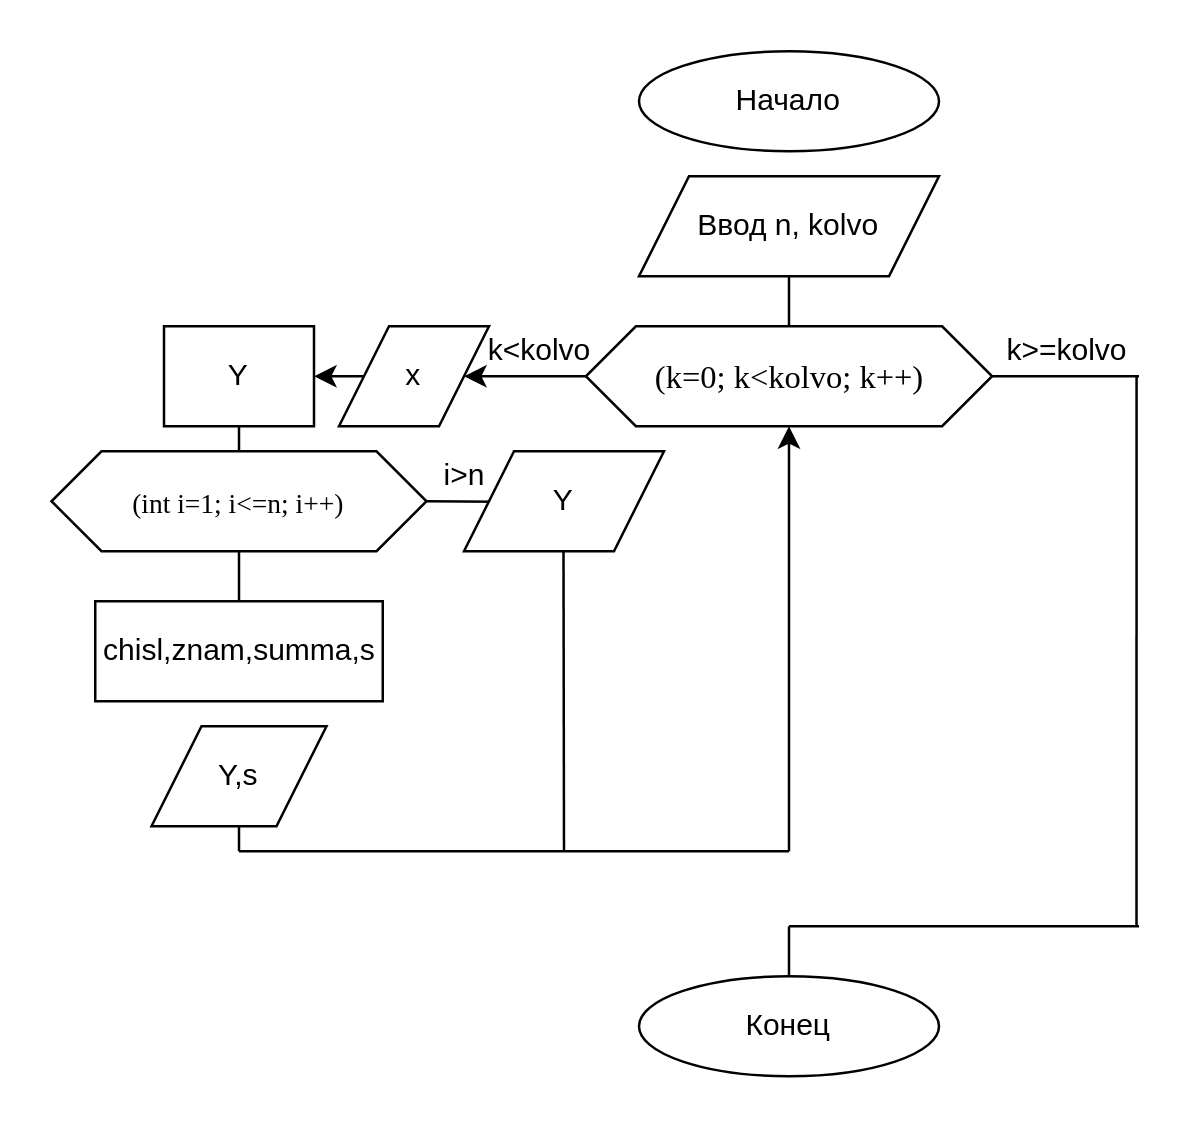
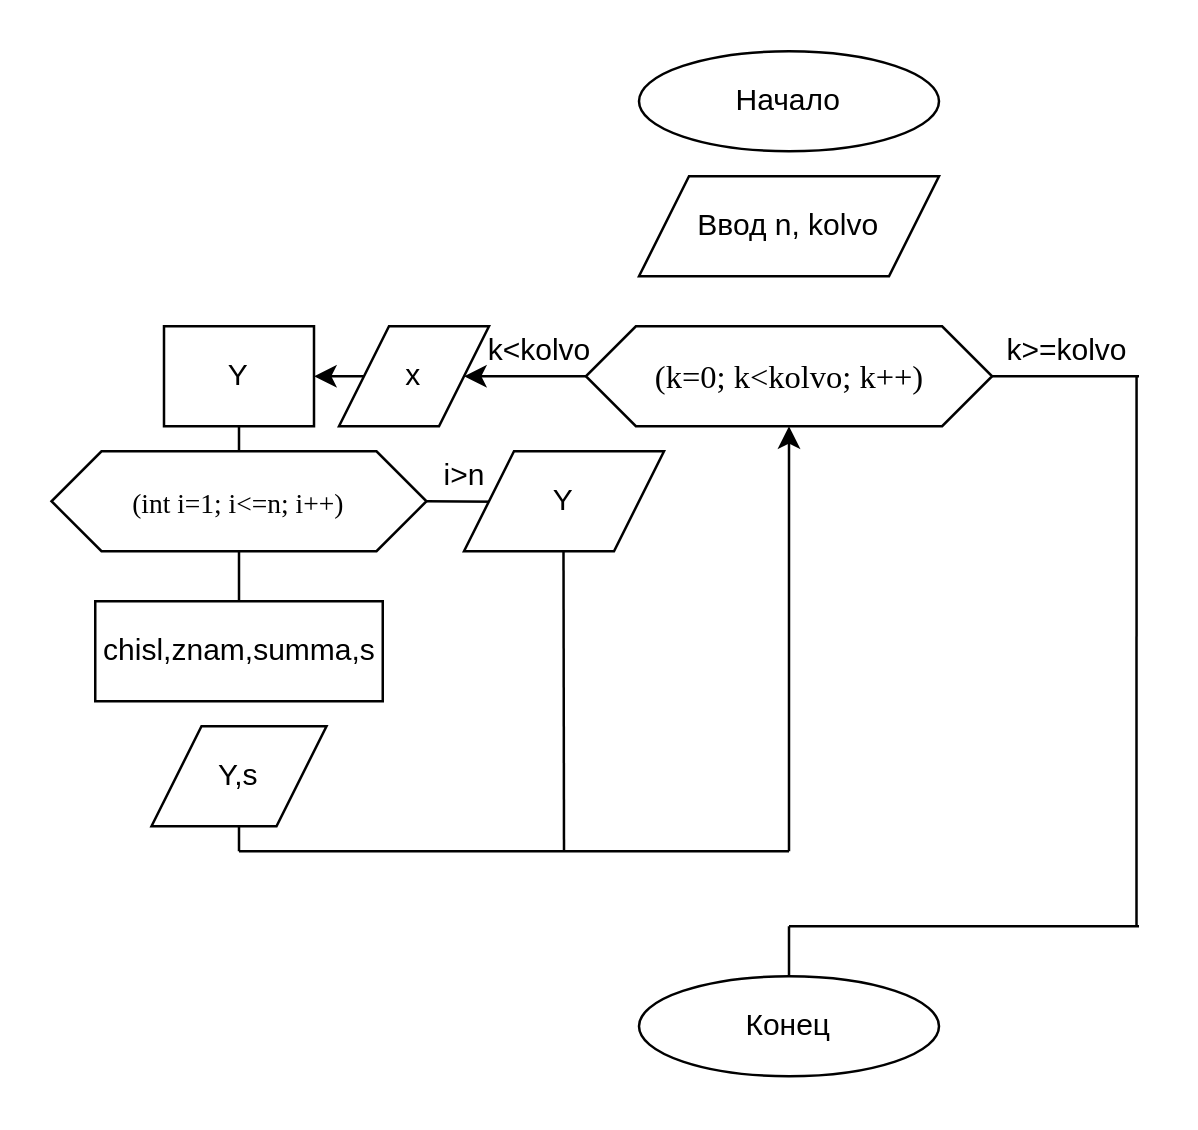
- <mxCell id="6" value="" style="endArrow=none;html=1;exitX=0.5;exitY=1;exitDx=0;exitDy=0;entryX=0.5;entryY=0;entryDx=0;entryDy=0;" parent="1" source="3" target="5" edge="1"><mxGeometry width="50" height="50" relative="1" as="geometry"><mxPoint x="225" y="160" as="sourcePoint" /><mxPoint x="275" y="110" as="targetPoint" /></mxGeometry></mxCell>
